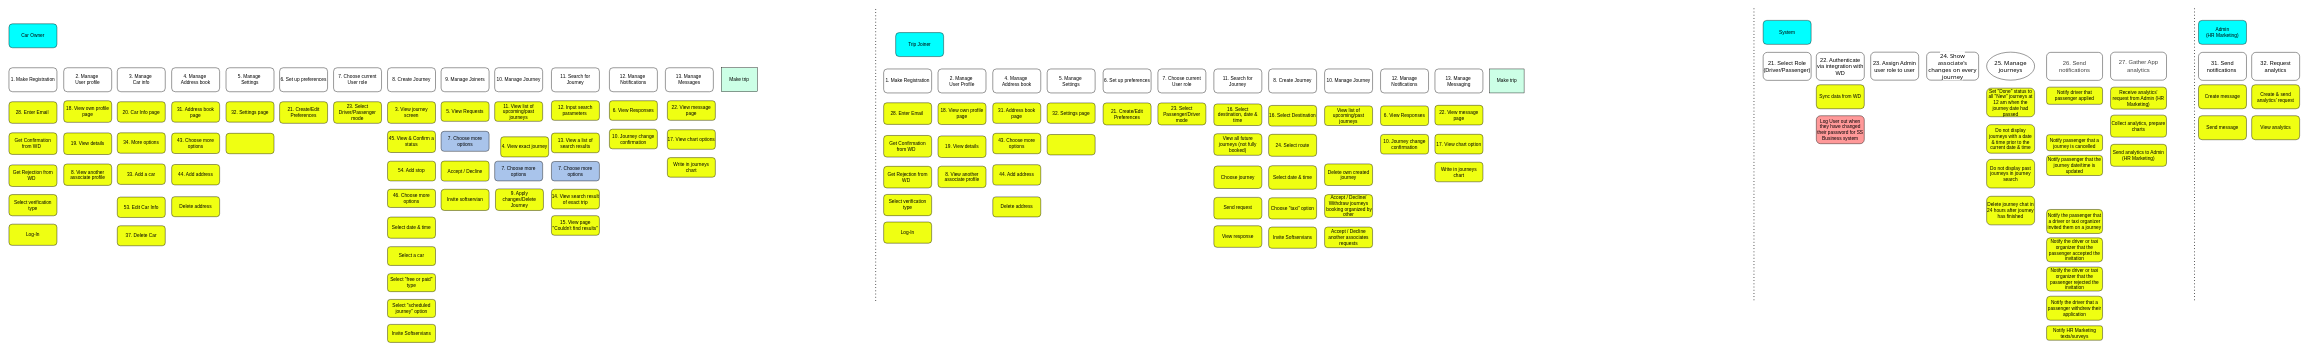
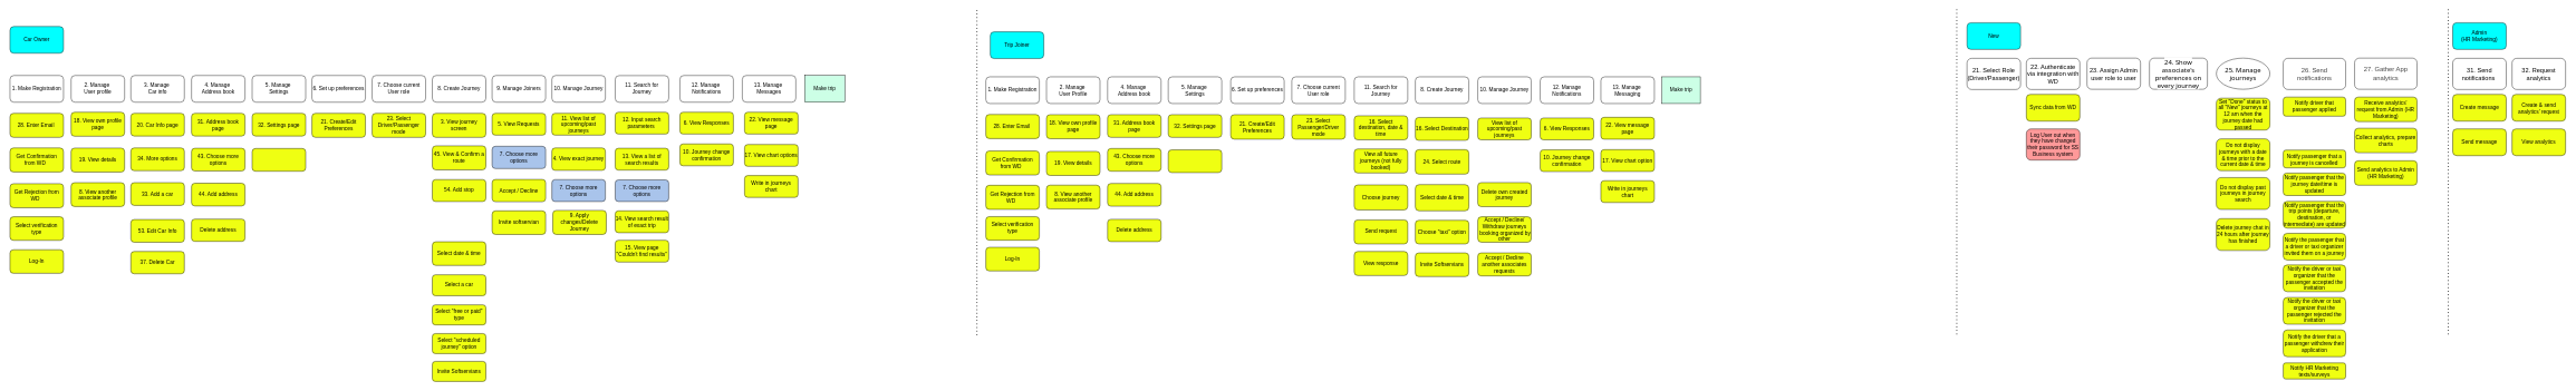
- <mxCell id="22" value="System" style="rounded=1;whiteSpace=wrap;html=1;fillColor=#00FFFF;" parent="1" vertex="1"><mxGeometry x="4408" y="50.5" width="120" height="60" as="geometry" /></mxCell>
+ <mxCell id="22" value="New" style="rounded=1;whiteSpace=wrap;html=1;fillColor=#00FFFF;" parent="1" vertex="1"><mxGeometry x="4408" y="50.5" width="120" height="60" as="geometry" /></mxCell>
- <mxCell id="3" value="Trip Joiner" style="rounded=1;whiteSpace=wrap;html=1;fillColor=#00FFFF;" parent="1" vertex="1"><mxGeometry x="2238" y="81" width="120" height="60" as="geometry" /></mxCell>
+ <mxCell id="3" value="Trip Joiner" style="rounded=1;whiteSpace=wrap;html=1;fillColor=#00FFFF;" parent="1" vertex="1"><mxGeometry x="2218" y="71" width="120" height="60" as="geometry" /></mxCell>
- <mxCell id="31" value="&lt;span style=&quot;font-family: &amp;#34;calibri&amp;#34; , &amp;#34;segoe ui&amp;#34; , &amp;#34;calibri&amp;#34; , &amp;#34;thonburi&amp;#34; , &amp;#34;arial&amp;#34; , &amp;#34;verdana&amp;#34; , sans-serif , &amp;#34;mongolian baiti&amp;#34; , &amp;#34;microsoft yi baiti&amp;#34; , &amp;#34;javanese text&amp;#34; ; font-size: 14.667px ; background-color: rgb(255 , 255 , 255)&quot;&gt;24. Show associate's changes on every journey&lt;/span&gt;" style="rounded=1;whiteSpace=wrap;html=1;" parent="1" vertex="1"><mxGeometry x="4817" y="130" width="130" height="70" as="geometry" /></mxCell>
+ <mxCell id="31" value="&lt;span style=&quot;font-family: &amp;#34;calibri&amp;#34; , &amp;#34;segoe ui&amp;#34; , &amp;#34;calibri&amp;#34; , &amp;#34;thonburi&amp;#34; , &amp;#34;arial&amp;#34; , &amp;#34;verdana&amp;#34; , sans-serif , &amp;#34;mongolian baiti&amp;#34; , &amp;#34;microsoft yi baiti&amp;#34; , &amp;#34;javanese text&amp;#34; ; font-size: 14.667px ; background-color: rgb(255 , 255 , 255)&quot;&gt;24. Show associate's preferences on every journey&lt;/span&gt;" style="rounded=1;whiteSpace=wrap;html=1;" parent="1" vertex="1"><mxGeometry x="4817" y="130" width="130" height="70" as="geometry" /></mxCell>
- <mxCell id="11" value="45. View &amp;amp; Confirm a status" style="rounded=1;whiteSpace=wrap;html=1;fillColor=#EFFF12;" parent="1" vertex="1"><mxGeometry x="967" y="327" width="120" height="54" as="geometry" /></mxCell>
+ <mxCell id="11" value="45. View &amp;amp; Confirm a route" style="rounded=1;whiteSpace=wrap;html=1;fillColor=#EFFF12;" parent="1" vertex="1"><mxGeometry x="967" y="327" width="120" height="54" as="geometry" /></mxCell>
- <mxCell id="39" value="4. View exact journey" style="rounded=1;whiteSpace=wrap;html=1;fillColor=#EFFF12;" parent="1" vertex="1"><mxGeometry x="1250" y="341.75" width="120" height="50.25" as="geometry" /></mxCell>
+ <mxCell id="39" value="4. View exact journey" style="rounded=1;whiteSpace=wrap;html=1;fillColor=#EFFF12;" parent="1" vertex="1"><mxGeometry x="1235" y="331.75" width="120" height="50.25" as="geometry" /></mxCell>
+ <mxCell id="76" value="Notify passenger that the trip points (departure, destination, or intermediate) are updated" style="rounded=1;whiteSpace=wrap;html=1;fillColor=#EFFF12;" parent="1" vertex="1"><mxGeometry x="5117" y="451.75" width="140" height="60" as="geometry" /></mxCell>
- <mxCell id="46" value="46. Choose more options" style="rounded=1;whiteSpace=wrap;html=1;fillColor=#EFFF12;" parent="1" vertex="1"><mxGeometry x="967" y="473" width="120" height="45.5" as="geometry" /></mxCell>
